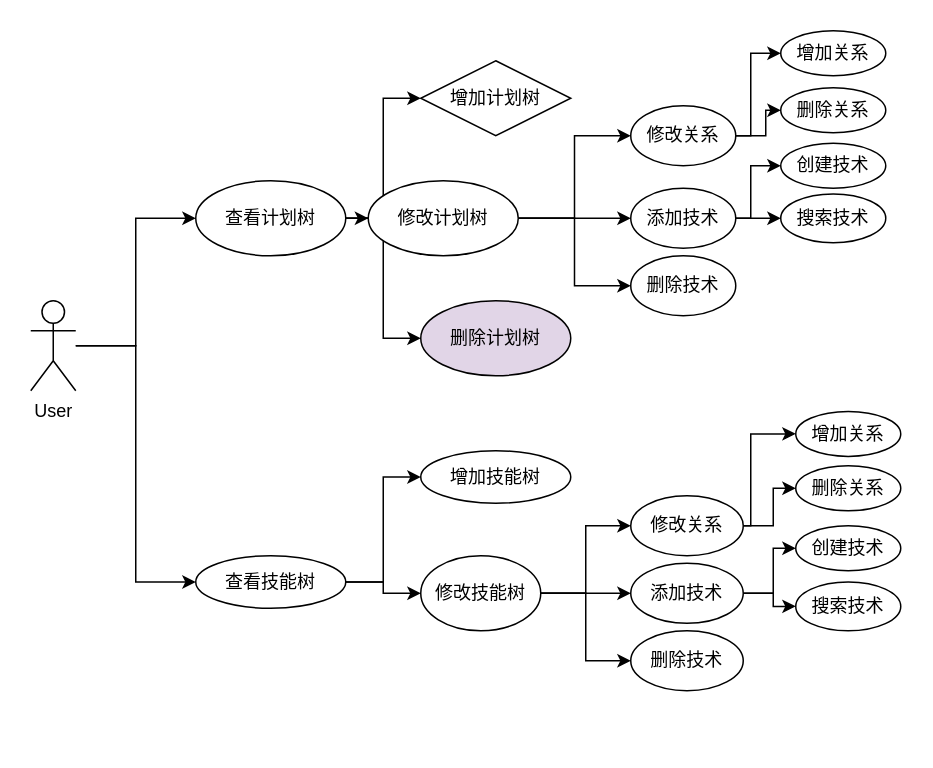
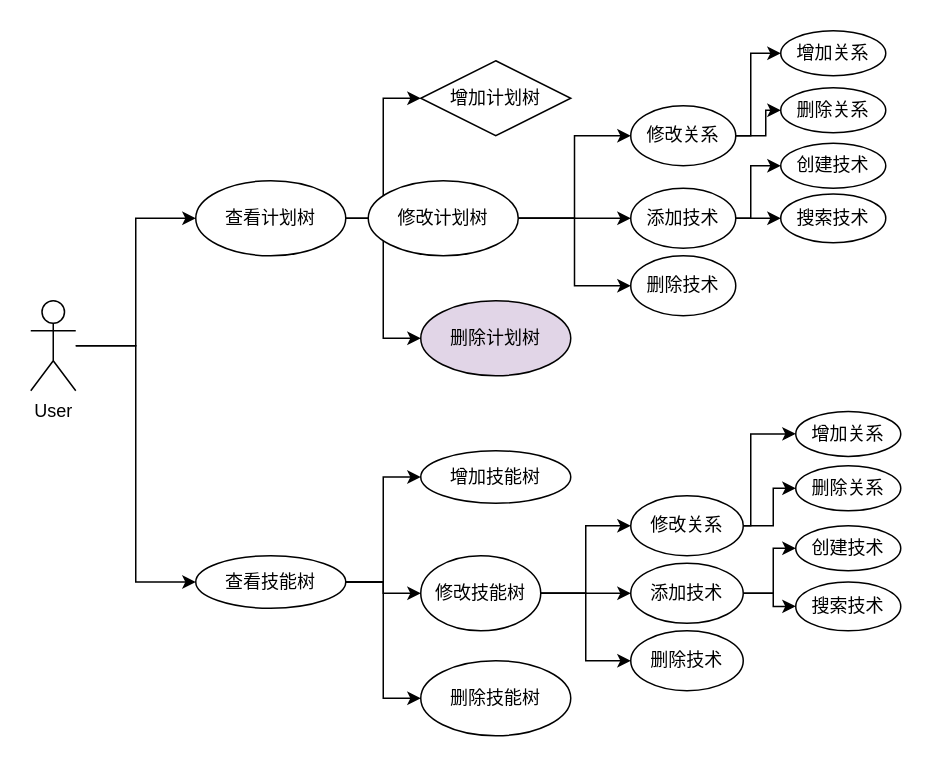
- <mxCell id="6" style="edgeStyle=orthogonalEdgeStyle;rounded=0;orthogonalLoop=1;jettySize=auto;html=1;endArrow=classic;endFill=1;entryX=0;entryY=0.5;entryDx=0;entryDy=0;" edge="1" parent="1" source="8" target="13"><mxGeometry relative="1" as="geometry"><mxPoint x="280" y="145" as="targetPoint" /></mxGeometry></mxCell>
+ <mxCell id="23" style="edgeStyle=orthogonalEdgeStyle;rounded=0;orthogonalLoop=1;jettySize=auto;html=1;entryX=0;entryY=0.5;entryDx=0;entryDy=0;endArrow=classic;endFill=1;" edge="1" parent="1" source="24" target="30"><mxGeometry relative="1" as="geometry" /></mxCell>
+ <mxCell id="30" value="删除技能树" style="ellipse;whiteSpace=wrap;html=1;" vertex="1" parent="1"><mxGeometry x="280" y="440" width="100" height="50" as="geometry" /></mxCell>
